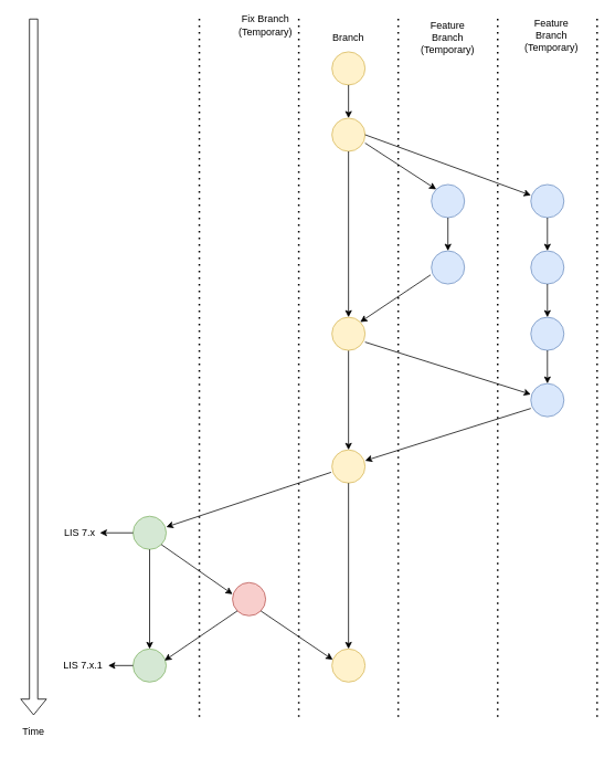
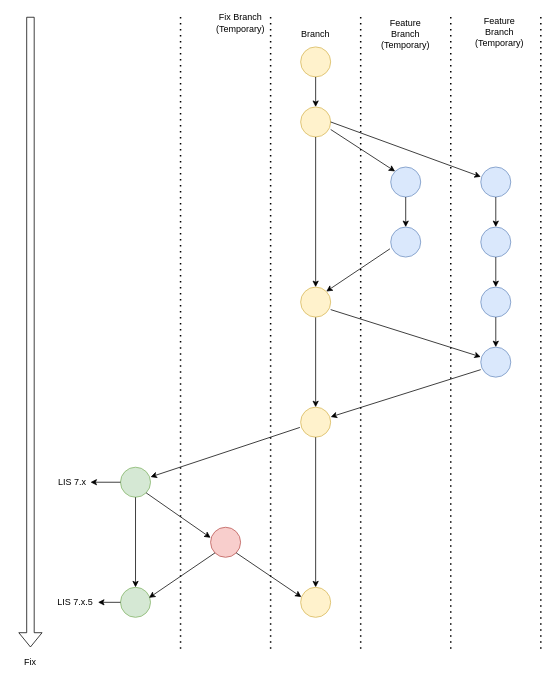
- <mxCell id="28" value="LIS 7.x.1" style="text;html=1;strokeColor=none;fillColor=none;align=center;verticalAlign=middle;whiteSpace=wrap;rounded=0;" parent="1" vertex="1"><mxGeometry x="70" y="792" width="60" height="20" as="geometry" /></mxCell>
+ <mxCell id="28" value="LIS 7.x.5" style="text;html=1;strokeColor=none;fillColor=none;align=center;verticalAlign=middle;whiteSpace=wrap;rounded=0;" parent="1" vertex="1"><mxGeometry x="70" y="792" width="60" height="20" as="geometry" /></mxCell>
- <mxCell id="26" value="Time" style="text;html=1;strokeColor=none;fillColor=none;align=center;verticalAlign=middle;whiteSpace=wrap;rounded=0;" parent="1" vertex="1"><mxGeometry x="20" y="872" width="40" height="20" as="geometry" /></mxCell>
+ <mxCell id="26" value="Fix" style="text;html=1;strokeColor=none;fillColor=none;align=center;verticalAlign=middle;whiteSpace=wrap;rounded=0;" parent="1" vertex="1"><mxGeometry x="20" y="872" width="40" height="20" as="geometry" /></mxCell>
